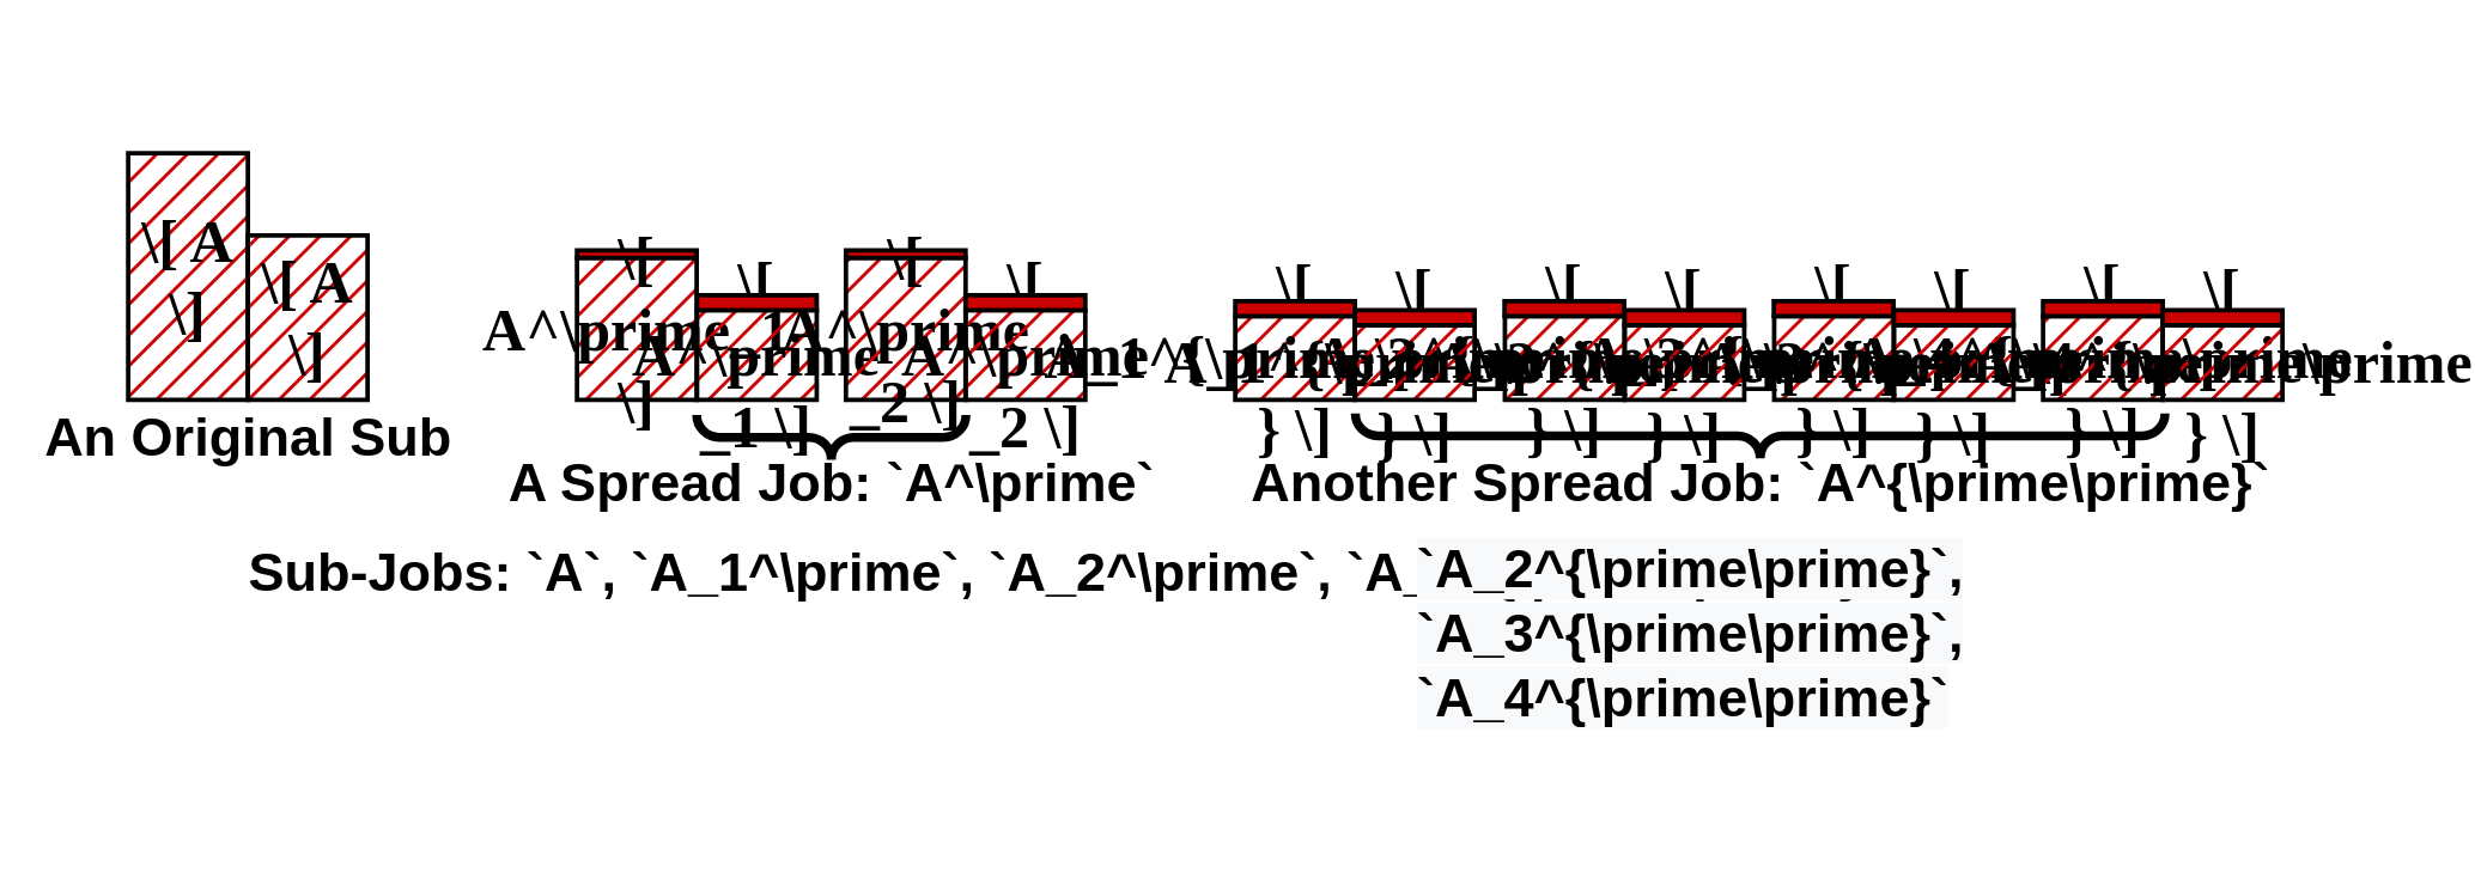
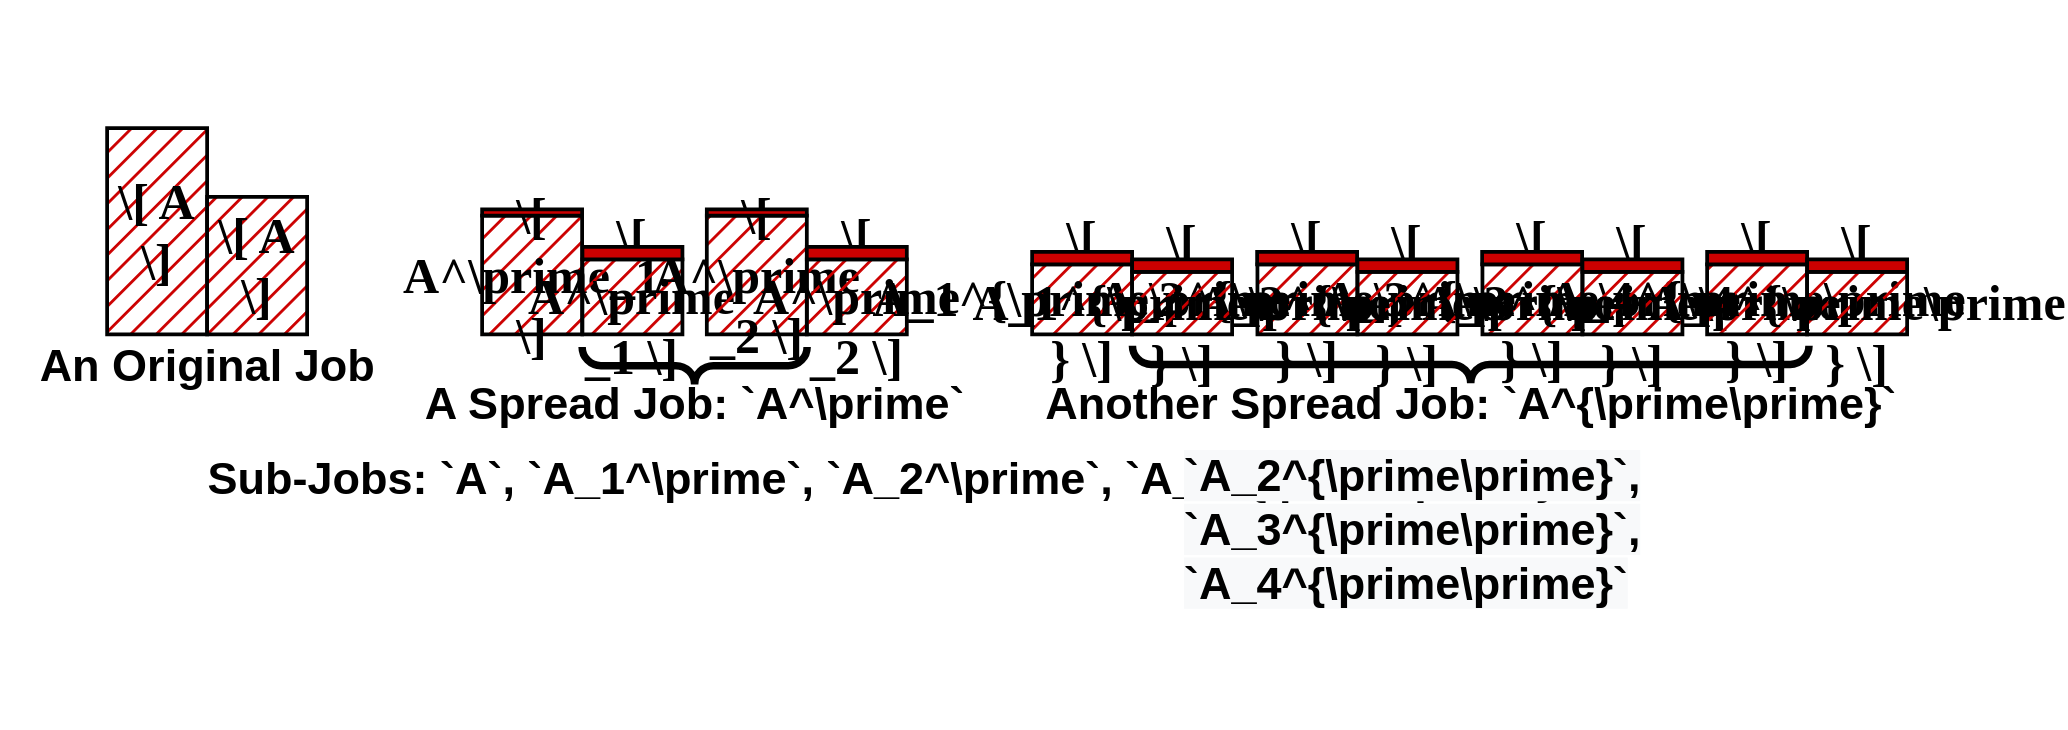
- <mxCell id="21" value="An Original Sub" style="text;html=1;align=center;verticalAlign=middle;resizable=0;points=[];autosize=1;strokeColor=none;fillColor=none;fontSize=36;fontStyle=1" parent="1" vertex="1"><mxGeometry x="20" y="262" width="290" height="60" as="geometry" /></mxCell>
+ <mxCell id="21" value="An Original Job" style="text;html=1;align=center;verticalAlign=middle;resizable=0;points=[];autosize=1;strokeColor=none;fillColor=none;fontSize=36;fontStyle=1" parent="1" vertex="1"><mxGeometry x="20" y="262" width="290" height="60" as="geometry" /></mxCell>
